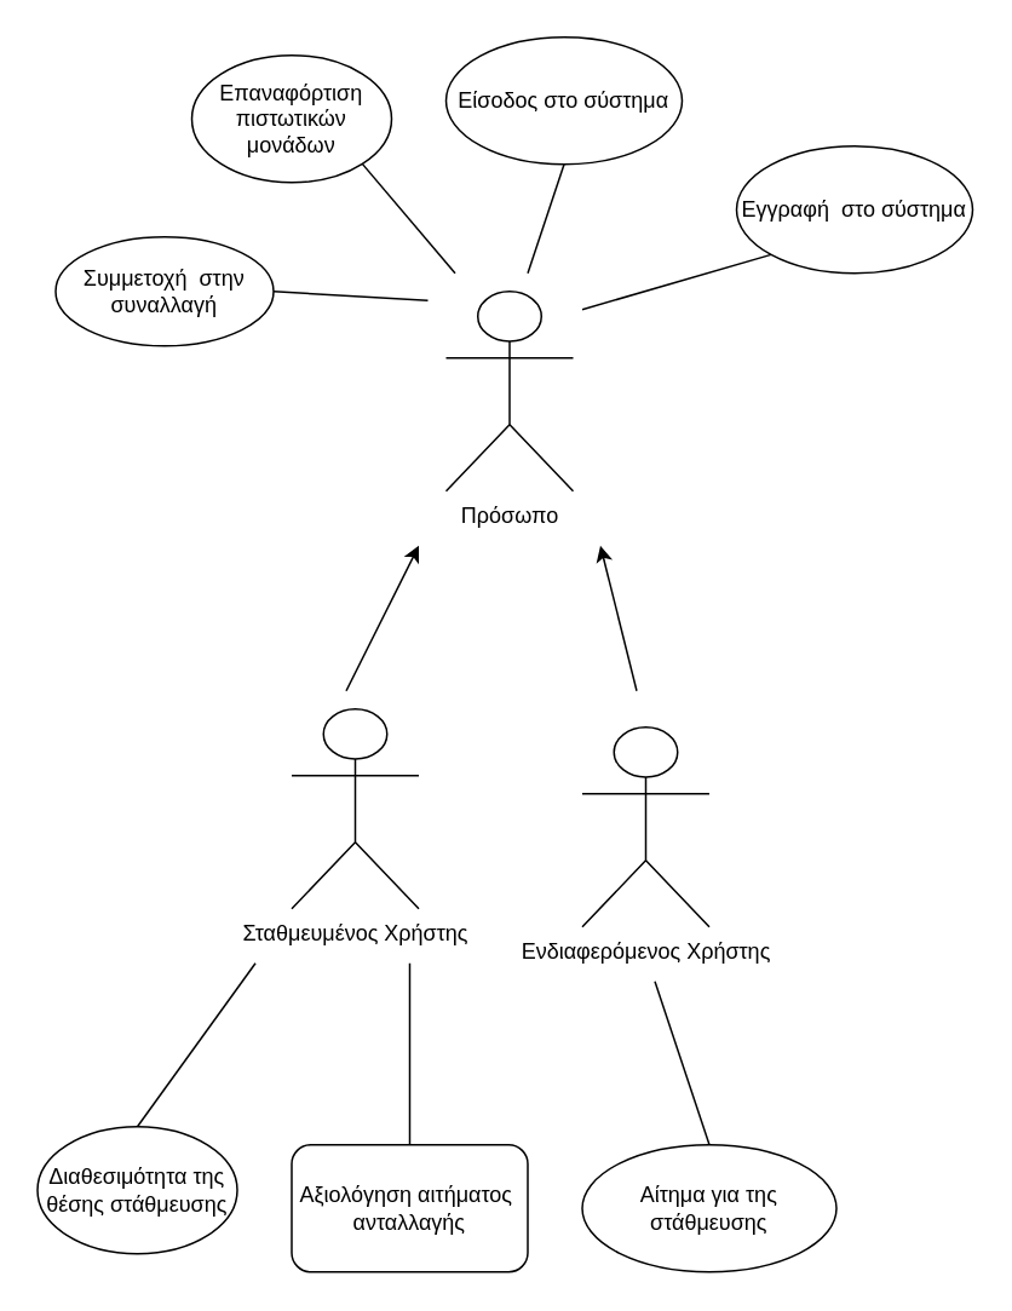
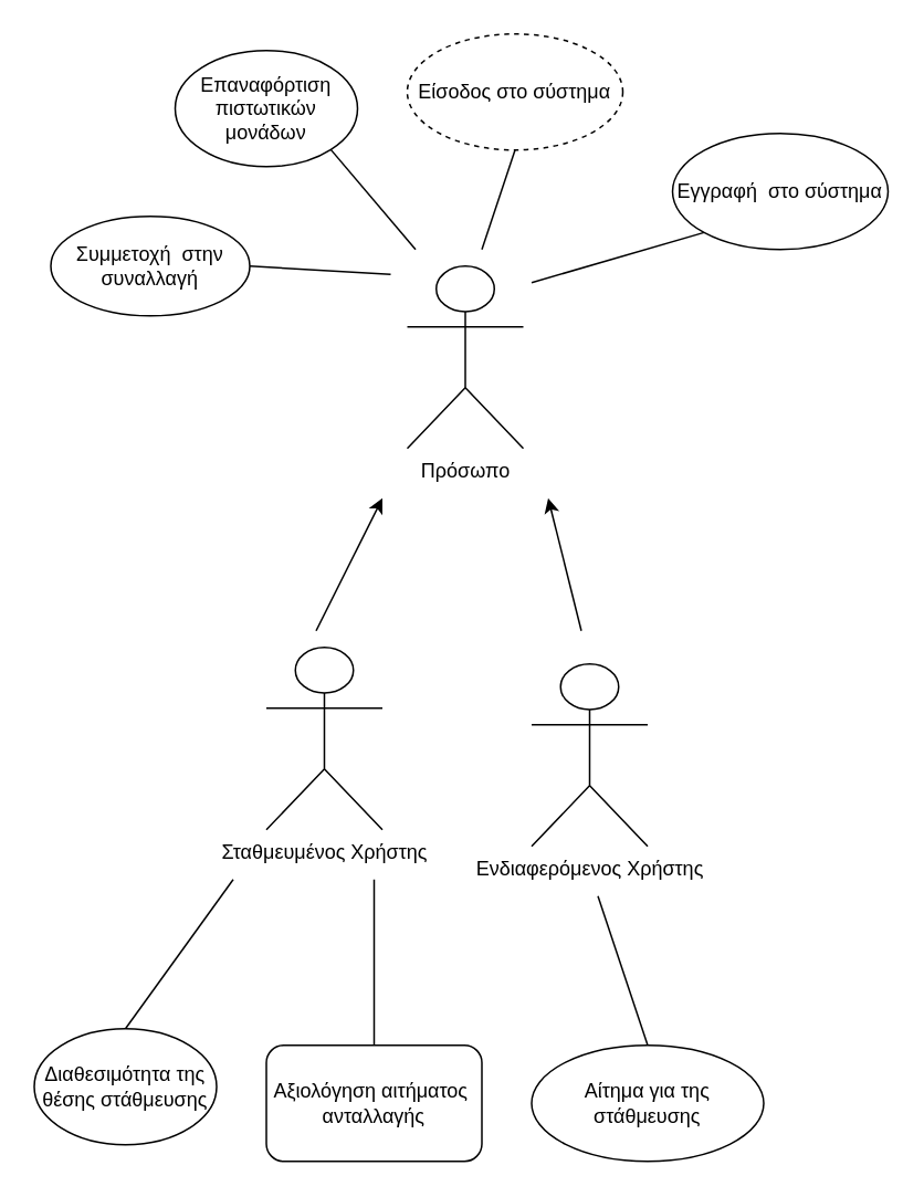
- <mxCell id="12" value="Είσοδος στο σύστημα" style="ellipse;whiteSpace=wrap;html=1;" parent="1" vertex="1"><mxGeometry x="245" y="20" width="130" height="70" as="geometry" /></mxCell>
+ <mxCell id="12" value="Είσοδος στο σύστημα" style="ellipse;whiteSpace=wrap;html=1;dashed=1;" parent="1" vertex="1"><mxGeometry x="245" y="20" width="130" height="70" as="geometry" /></mxCell>
